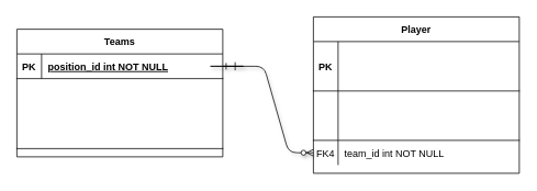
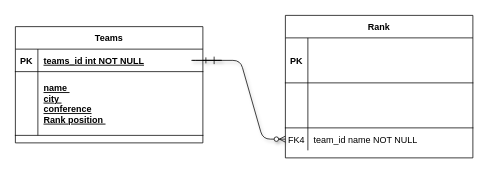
- <mxCell id="3" value="Player" style="shape=table;startSize=30;container=1;collapsible=1;childLayout=tableLayout;fixedRows=1;rowLines=0;fontStyle=1;align=center;resizeLast=1;" parent="1" vertex="1"><mxGeometry x="380" y="20" width="250" height="190" as="geometry" /></mxCell>
+ <mxCell id="3" value="Rank" style="shape=table;startSize=30;container=1;collapsible=1;childLayout=tableLayout;fixedRows=1;rowLines=0;fontStyle=1;align=center;resizeLast=1;" parent="1" vertex="1"><mxGeometry x="380" y="20" width="250" height="190" as="geometry" /></mxCell>
- <mxCell id="14" value="position_id int NOT NULL " style="shape=partialRectangle;overflow=hidden;connectable=0;fillColor=none;top=0;left=0;bottom=0;right=0;align=left;spacingLeft=6;fontStyle=5;" parent="12" vertex="1"><mxGeometry x="30" width="220" height="30" as="geometry" /></mxCell>
+ <mxCell id="14" value="teams_id int NOT NULL " style="shape=partialRectangle;overflow=hidden;connectable=0;fillColor=none;top=0;left=0;bottom=0;right=0;align=left;spacingLeft=6;fontStyle=5;" parent="12" vertex="1"><mxGeometry x="30" width="220" height="30" as="geometry" /></mxCell>
+ <mxCell id="17" value="name &#10;city &#10;conference&#10;Rank position " style="shape=partialRectangle;overflow=hidden;connectable=0;fillColor=none;top=0;left=0;bottom=0;right=0;align=left;spacingLeft=6;fontStyle=5;" parent="15" vertex="1"><mxGeometry x="30" width="220" height="85" as="geometry" /></mxCell>
- <mxCell id="10" value="team_id int NOT NULL" style="shape=partialRectangle;overflow=hidden;connectable=0;fillColor=none;top=0;left=0;bottom=0;right=0;align=left;spacingLeft=6;" parent="8" vertex="1"><mxGeometry x="30" width="220" height="30" as="geometry" /></mxCell>
+ <mxCell id="10" value="team_id name NOT NULL" style="shape=partialRectangle;overflow=hidden;connectable=0;fillColor=none;top=0;left=0;bottom=0;right=0;align=left;spacingLeft=6;" parent="8" vertex="1"><mxGeometry x="30" width="220" height="30" as="geometry" /></mxCell>
